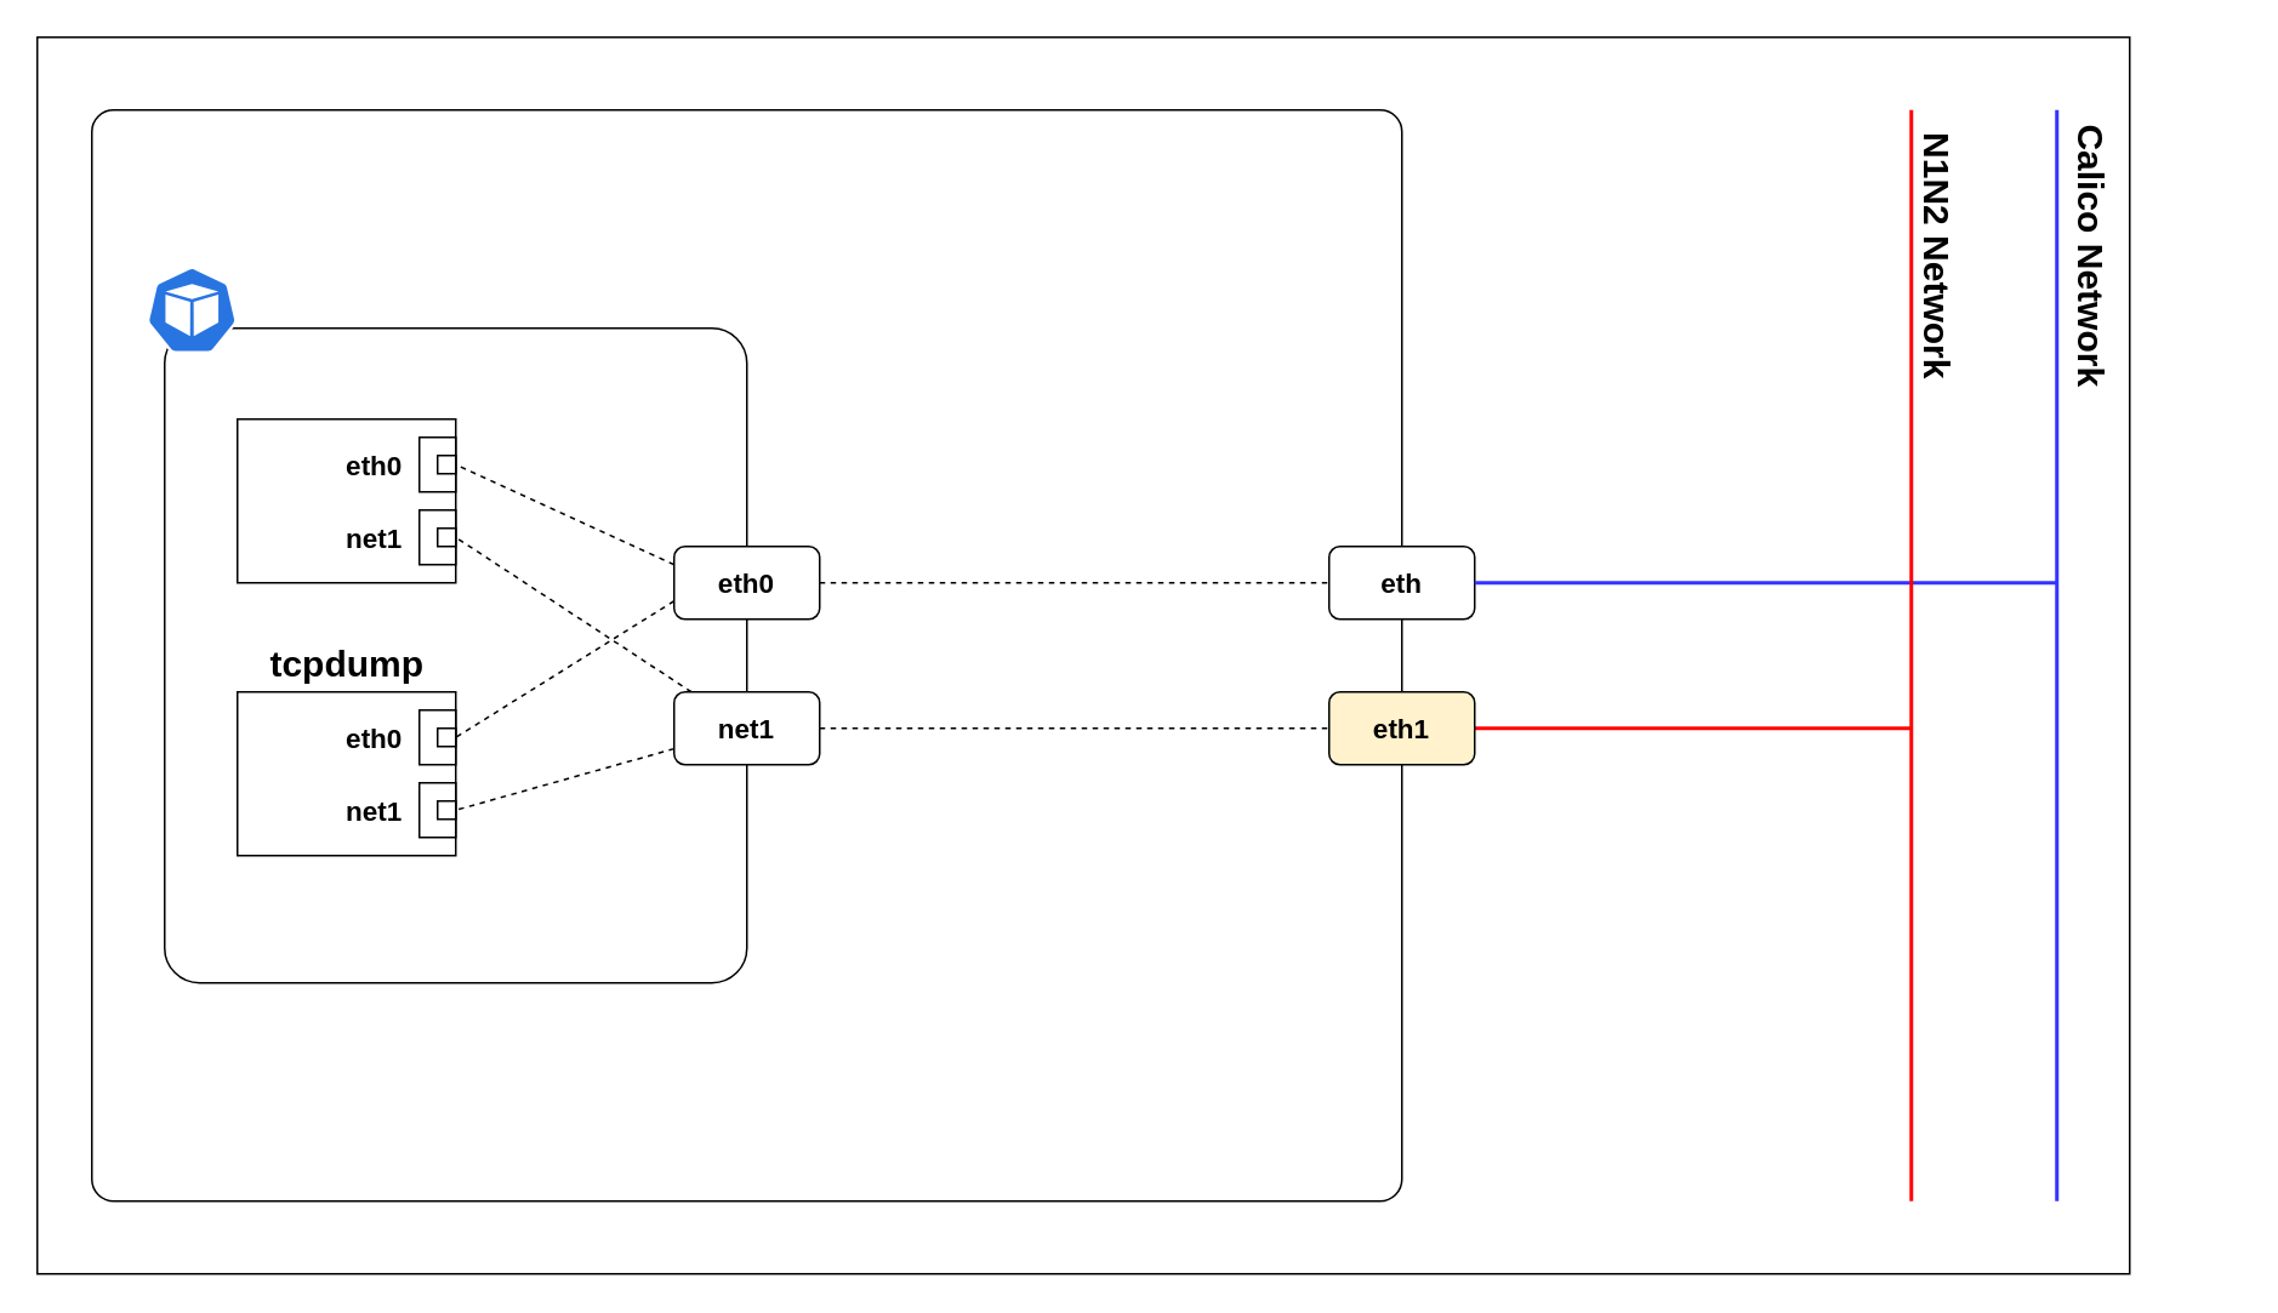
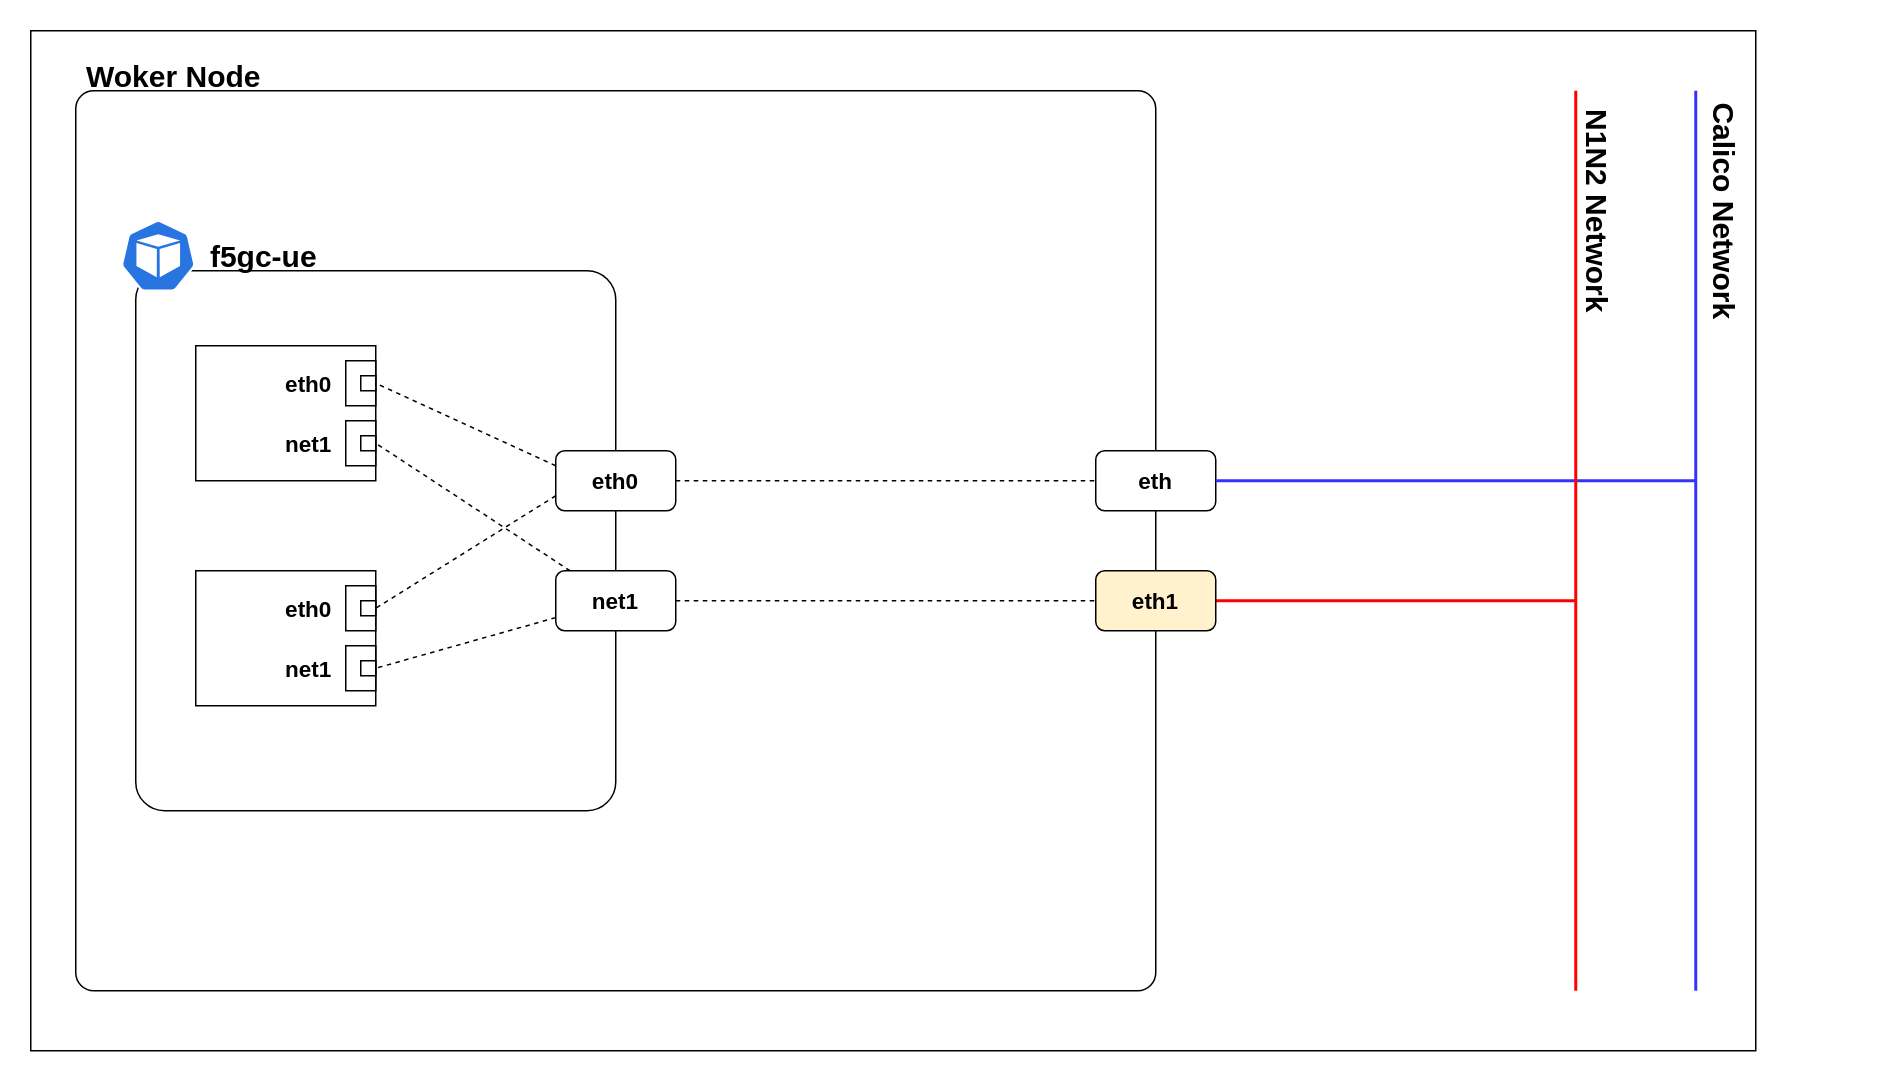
+ <mxCell id="28" value="&lt;b&gt;&lt;font style=&quot;font-size: 20px&quot;&gt;Woker Node&lt;/font&gt;&lt;/b&gt;" style="text;html=1;align=center;verticalAlign=middle;resizable=0;points=[];autosize=1;strokeColor=none;" parent="1" vertex="1"><mxGeometry x="50" y="40" width="130" height="20" as="geometry" /></mxCell>
+ <mxCell id="38" value="&lt;b&gt;&lt;font style=&quot;font-size: 20px&quot;&gt;f5gc-ue&lt;/font&gt;&lt;/b&gt;" style="text;html=1;align=center;verticalAlign=middle;resizable=0;points=[];autosize=1;strokeColor=none;" parent="1" vertex="1"><mxGeometry x="130" y="160" width="90" height="20" as="geometry" /></mxCell>
- <mxCell id="18" value="&lt;b&gt;&lt;font style=&quot;font-size: 20px&quot;&gt;tcpdump&lt;/font&gt;&lt;/b&gt;" style="text;html=1;align=center;verticalAlign=middle;resizable=0;points=[];autosize=1;strokeColor=none;" parent="1" vertex="1"><mxGeometry x="140" y="354" width="100" height="20" as="geometry" /></mxCell>
